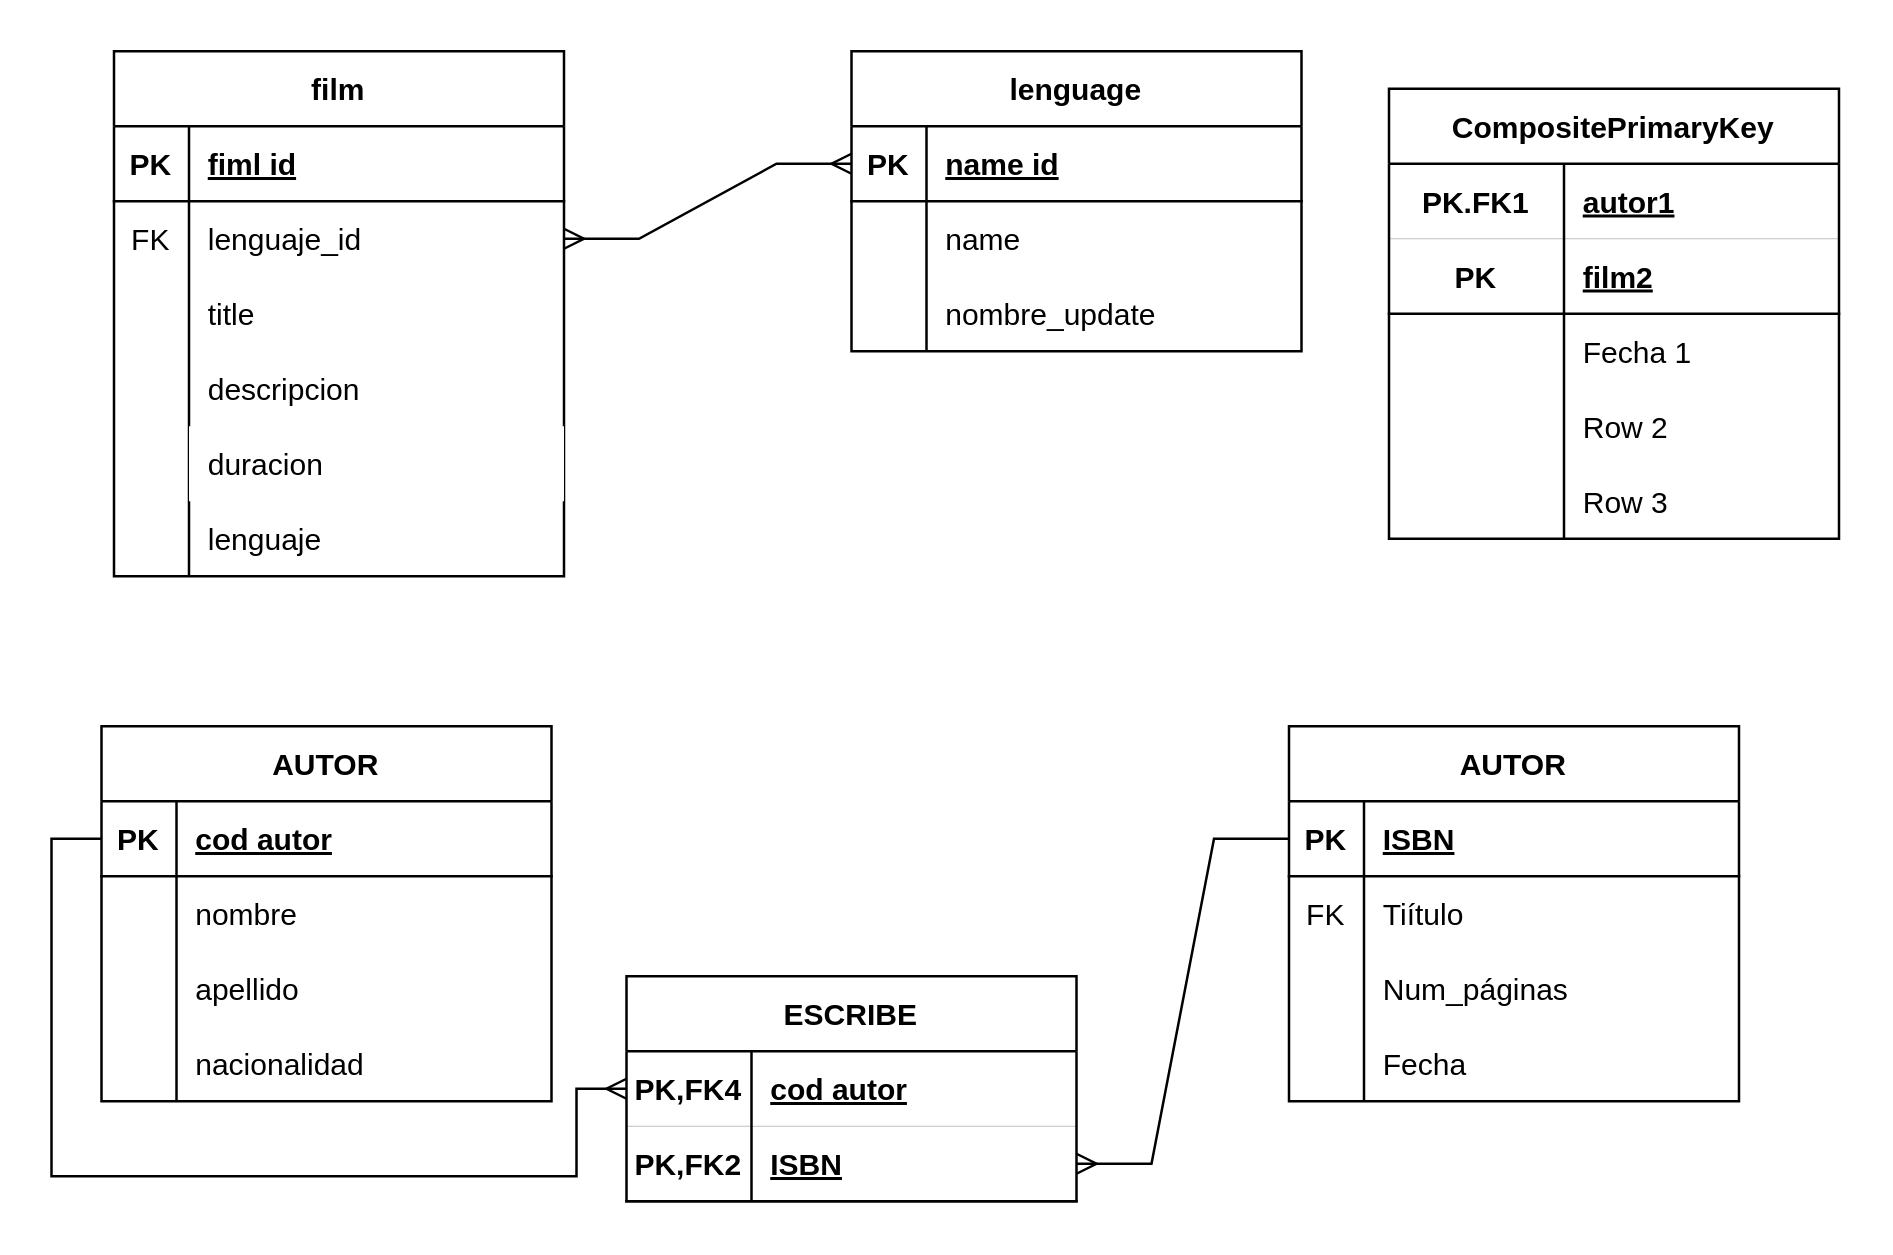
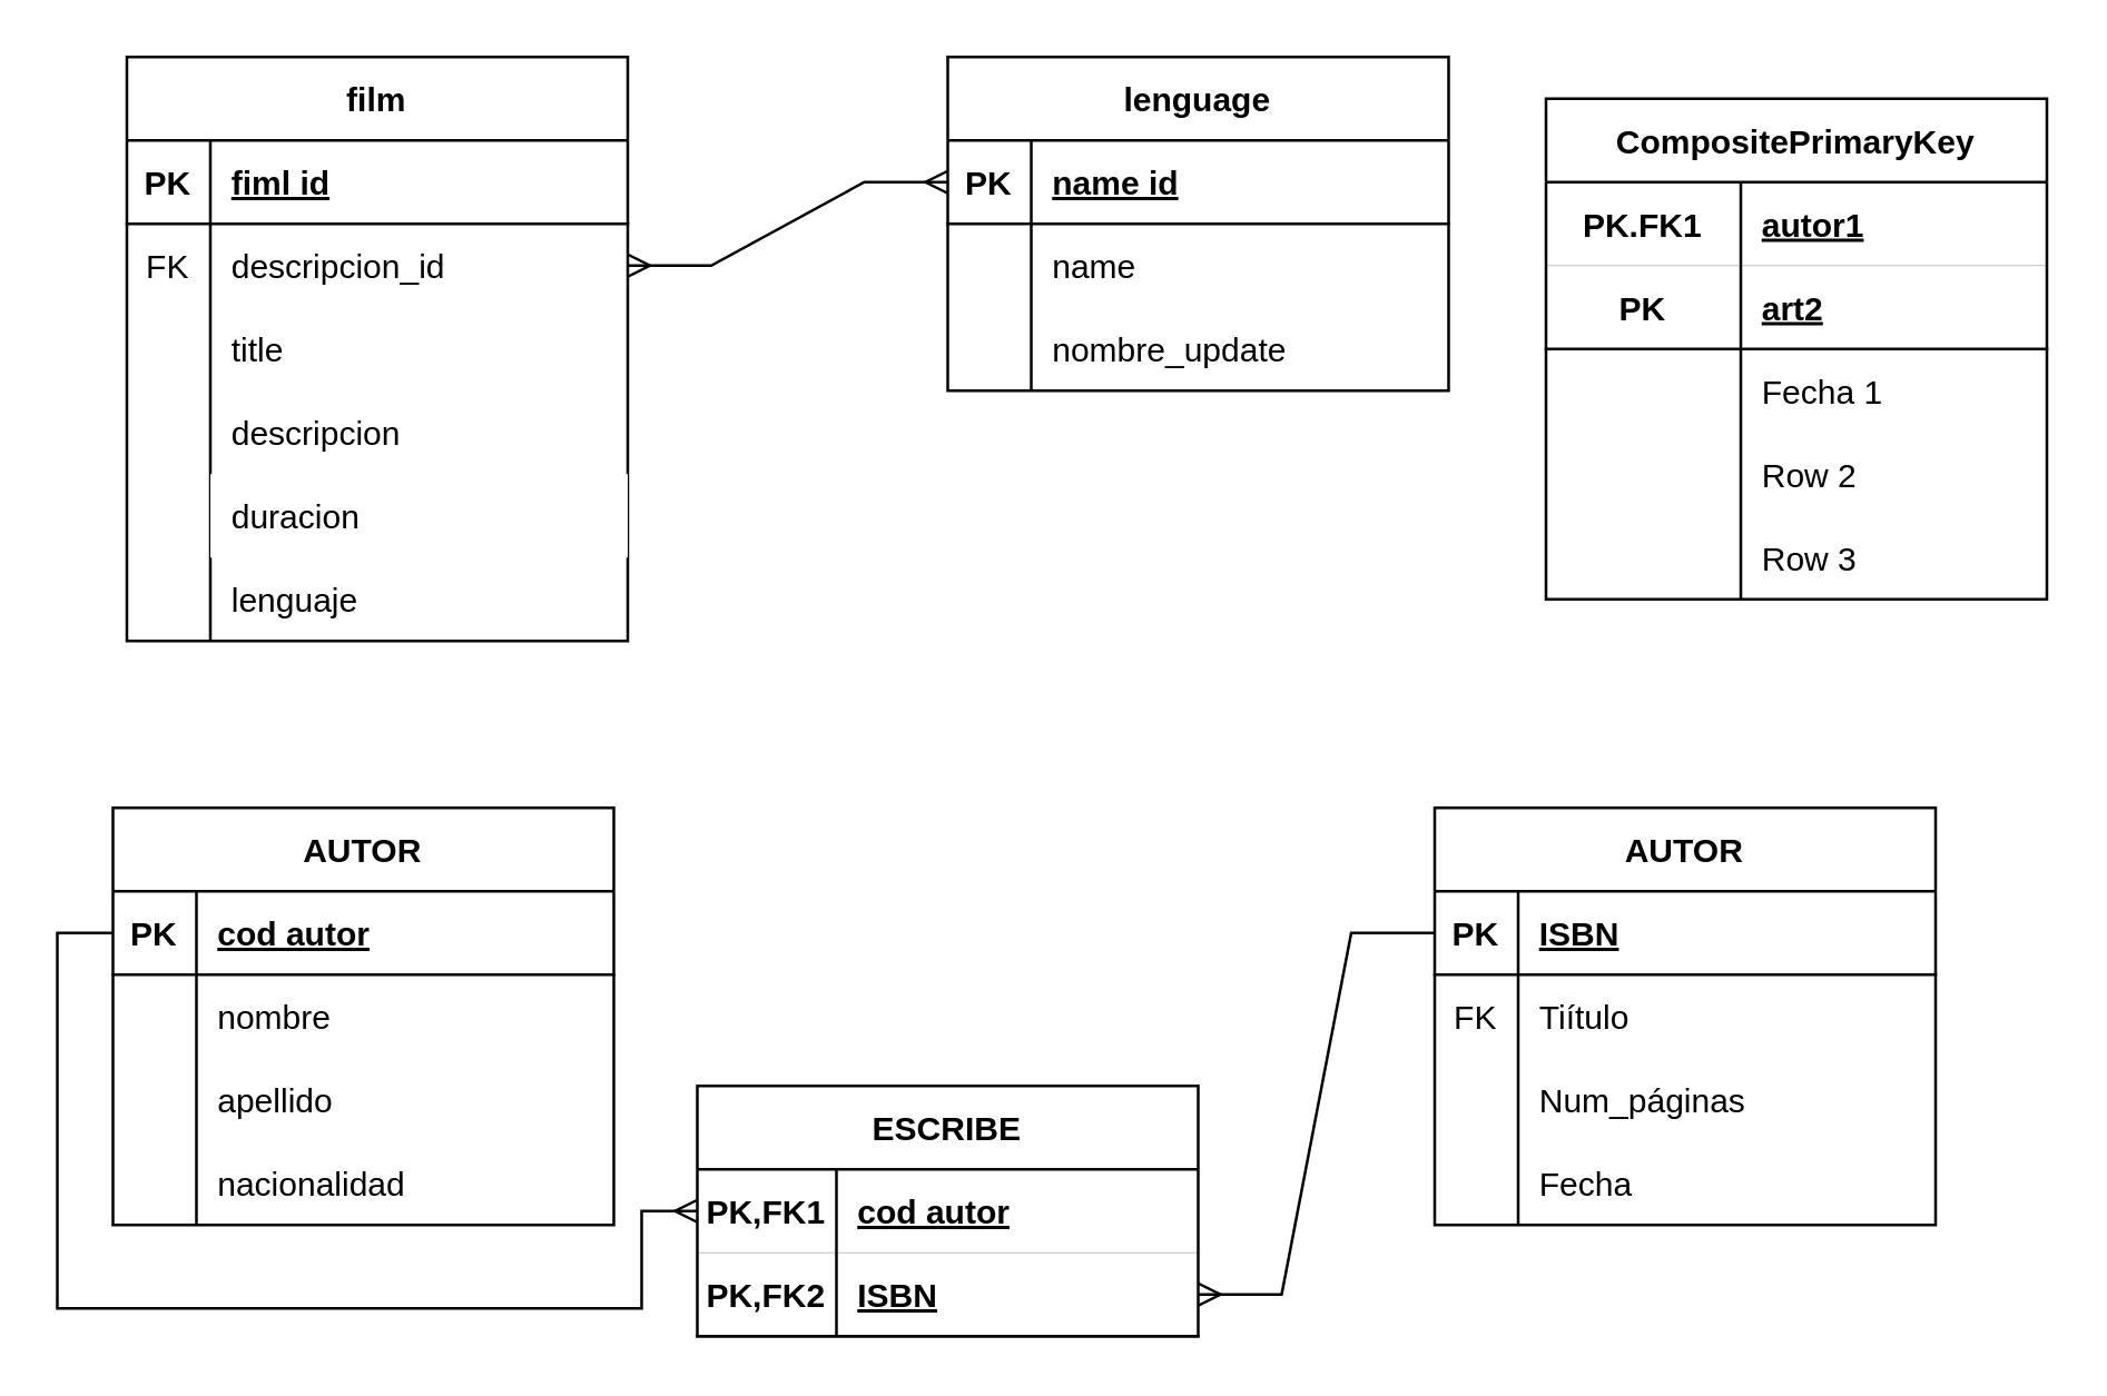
- <mxCell id="8" value="lenguaje_id" style="shape=partialRectangle;connectable=0;fillColor=none;top=0;left=0;bottom=0;right=0;align=left;spacingLeft=6;fontStyle=0;overflow=hidden;" parent="6" vertex="1"><mxGeometry x="30" width="150" height="30" as="geometry"><mxRectangle width="150" height="30" as="alternateBounds" /></mxGeometry></mxCell>
+ <mxCell id="8" value="descripcion_id" style="shape=partialRectangle;connectable=0;fillColor=none;top=0;left=0;bottom=0;right=0;align=left;spacingLeft=6;fontStyle=0;overflow=hidden;" parent="6" vertex="1"><mxGeometry x="30" width="150" height="30" as="geometry"><mxRectangle width="150" height="30" as="alternateBounds" /></mxGeometry></mxCell>
- <mxCell id="37" value="film2" style="shape=partialRectangle;connectable=0;fillColor=none;top=0;left=0;bottom=0;right=0;align=left;spacingLeft=6;fontStyle=5;overflow=hidden;" parent="35" vertex="1"><mxGeometry x="70.0" width="110.0" height="30" as="geometry"><mxRectangle width="110.0" height="30" as="alternateBounds" /></mxGeometry></mxCell>
+ <mxCell id="37" value="art2" style="shape=partialRectangle;connectable=0;fillColor=none;top=0;left=0;bottom=0;right=0;align=left;spacingLeft=6;fontStyle=5;overflow=hidden;" parent="35" vertex="1"><mxGeometry x="70.0" width="110.0" height="30" as="geometry"><mxRectangle width="110.0" height="30" as="alternateBounds" /></mxGeometry></mxCell>
- <mxCell id="63" value="PK,FK4" style="shape=partialRectangle;connectable=0;fillColor=none;top=0;left=0;bottom=0;right=0;fontStyle=1;overflow=hidden;" vertex="1" parent="62"><mxGeometry width="50" height="30" as="geometry"><mxRectangle width="50" height="30" as="alternateBounds" /></mxGeometry></mxCell>
+ <mxCell id="63" value="PK,FK1" style="shape=partialRectangle;connectable=0;fillColor=none;top=0;left=0;bottom=0;right=0;fontStyle=1;overflow=hidden;" vertex="1" parent="62"><mxGeometry width="50" height="30" as="geometry"><mxRectangle width="50" height="30" as="alternateBounds" /></mxGeometry></mxCell>
